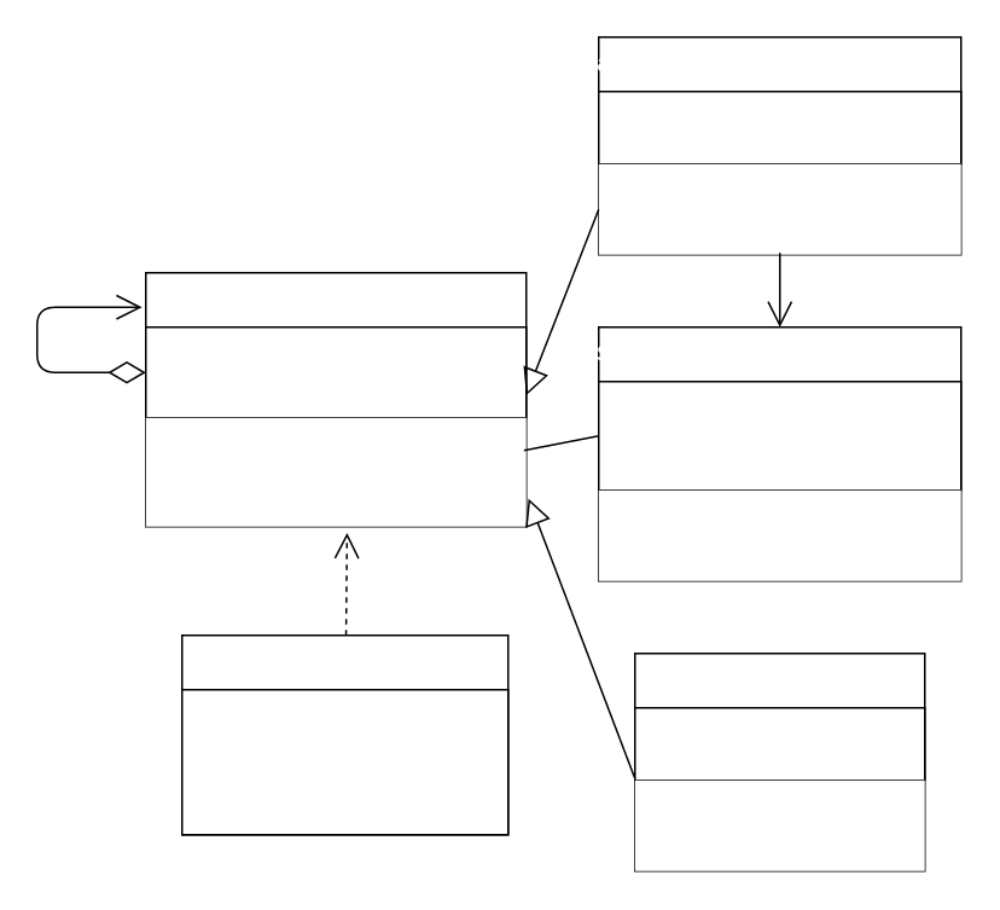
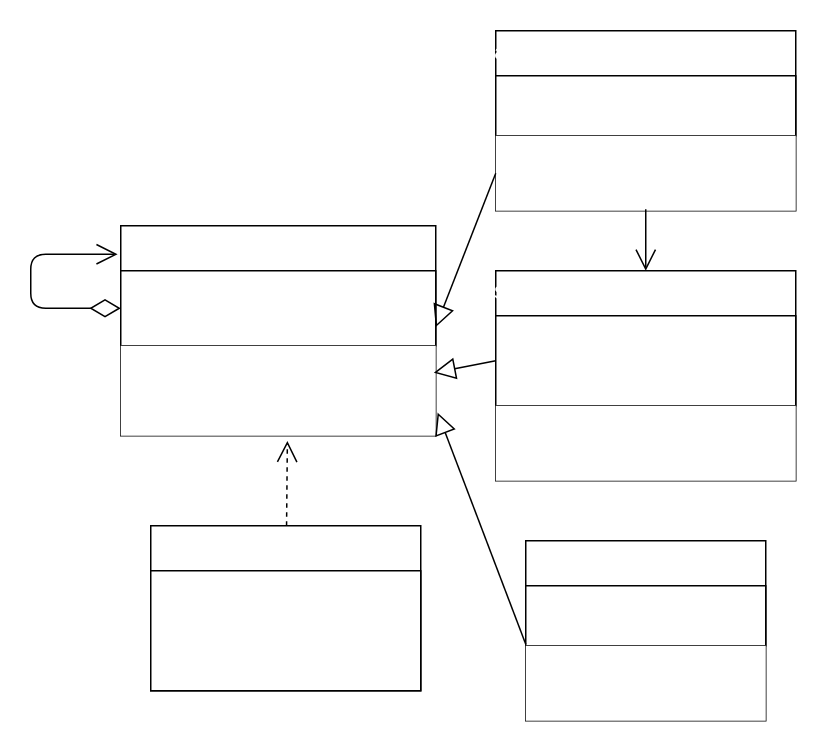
- <mxCell id="21" style="edgeStyle=none;html=1;fontColor=#FFFFFF;endArrow=none;endFill=0;endSize=12;exitX=0;exitY=0.5;exitDx=0;exitDy=0;entryX=0.994;entryY=0.3;entryDx=0;entryDy=0;entryPerimeter=0;" parent="1" source="11" target="5" edge="1"><mxGeometry relative="1" as="geometry" /></mxCell>
+ <mxCell id="21" style="edgeStyle=none;html=1;fontColor=#FFFFFF;endArrow=block;endFill=0;endSize=12;exitX=0;exitY=0.5;exitDx=0;exitDy=0;entryX=0.994;entryY=0.3;entryDx=0;entryDy=0;entryPerimeter=0;" parent="1" source="11" target="5" edge="1"><mxGeometry relative="1" as="geometry" /></mxCell>
